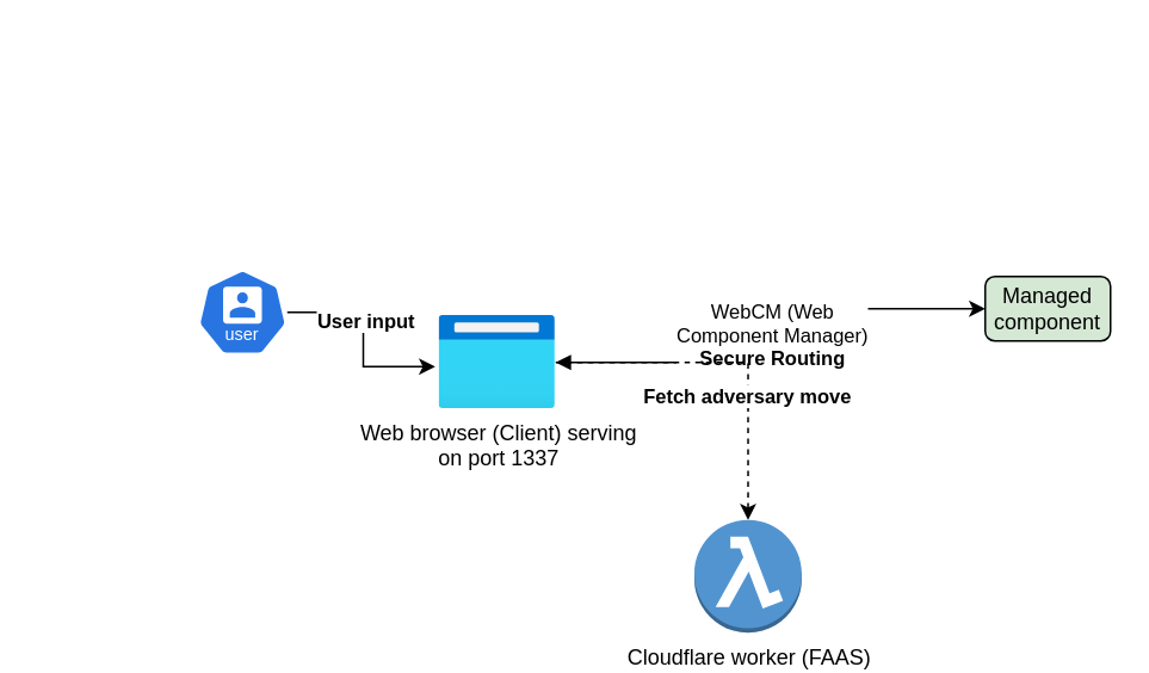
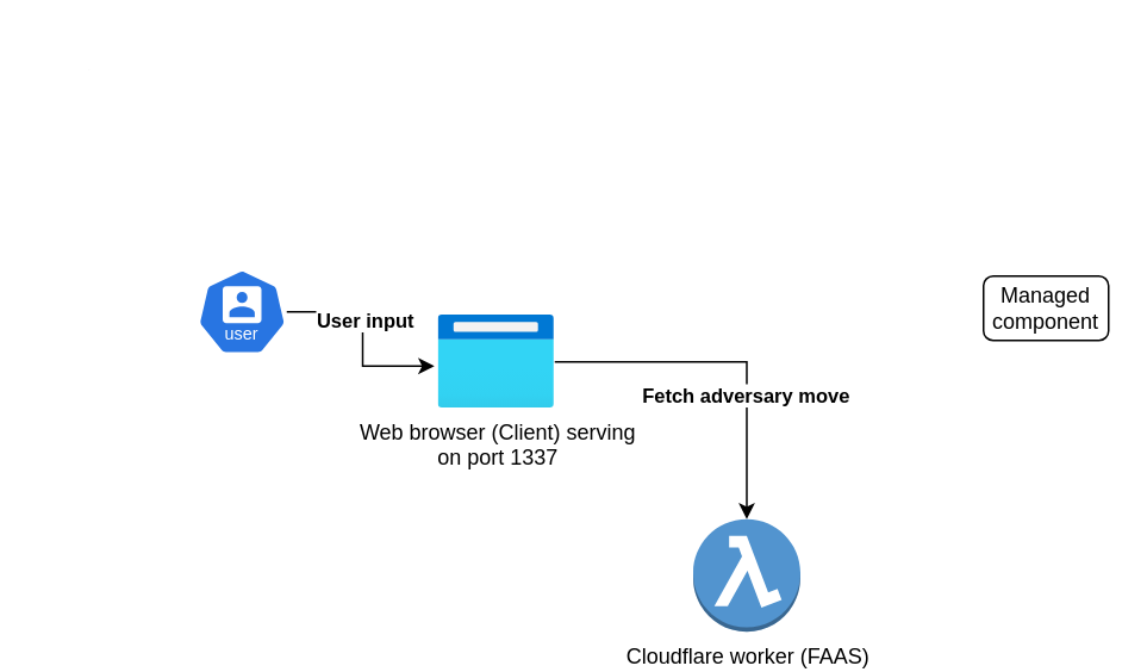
- <mxCell id="3" style="edgeStyle=orthogonalEdgeStyle;rounded=0;orthogonalLoop=1;jettySize=auto;html=1;entryX=0;entryY=0.5;entryDx=0;entryDy=0;startArrow=block;startFill=1;" edge="1" parent="1" source="7" target="10"><mxGeometry relative="1" as="geometry" /></mxCell>
- <mxCell id="4" value="WebCM (Web &lt;br&gt;Component Manager)&lt;br&gt;&lt;b&gt;Secure Routing&lt;/b&gt;" style="edgeLabel;html=1;align=center;verticalAlign=middle;resizable=0;points=[];" vertex="1" connectable="0" parent="3"><mxGeometry x="0.007" relative="1" as="geometry"><mxPoint as="offset" /></mxGeometry></mxCell>
- <mxCell id="10" value="Managed component" style="rounded=1;whiteSpace=wrap;html=1;fillColor=#d5e8d4;" vertex="1" parent="1"><mxGeometry x="550" y="154" width="70" height="36" as="geometry" /></mxCell>
+ <mxCell id="10" value="Managed component" style="rounded=1;whiteSpace=wrap;html=1;" vertex="1" parent="1"><mxGeometry x="550" y="154" width="70" height="36" as="geometry" /></mxCell>
- <mxCell id="5" style="edgeStyle=orthogonalEdgeStyle;rounded=0;orthogonalLoop=1;jettySize=auto;html=1;dashed=1;" edge="1" parent="1" source="7" target="11"><mxGeometry relative="1" as="geometry"><mxPoint x="282.5" y="320" as="targetPoint" /></mxGeometry></mxCell>
+ <mxCell id="5" style="edgeStyle=orthogonalEdgeStyle;rounded=0;orthogonalLoop=1;jettySize=auto;html=1;" edge="1" parent="1" source="7" target="11"><mxGeometry relative="1" as="geometry"><mxPoint x="282.5" y="320" as="targetPoint" /></mxGeometry></mxCell>
